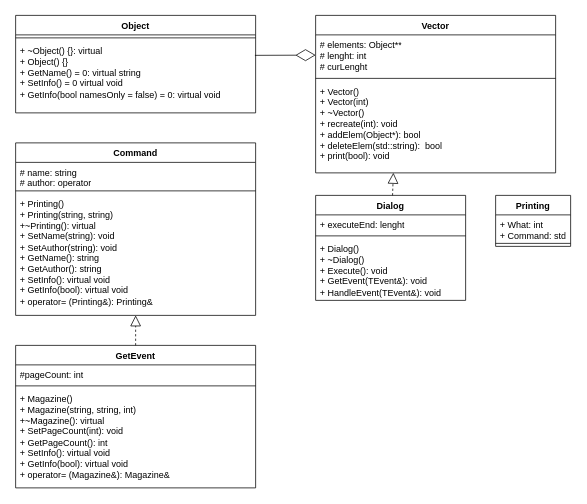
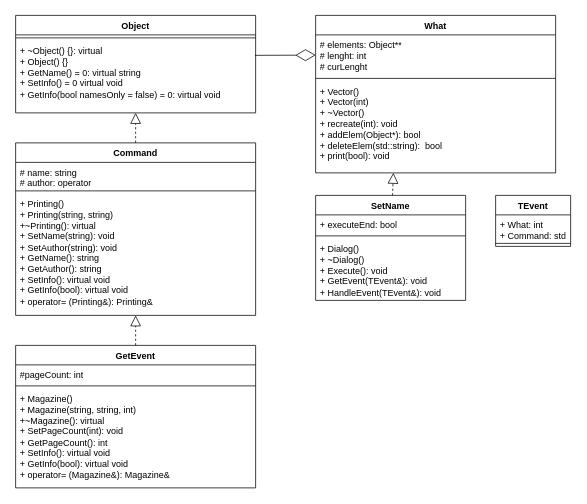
- <mxCell id="15" value="Vector" style="swimlane;fontStyle=1;align=center;verticalAlign=top;childLayout=stackLayout;horizontal=1;startSize=26;horizontalStack=0;resizeParent=1;resizeParentMax=0;resizeLast=0;collapsible=1;marginBottom=0;whiteSpace=wrap;html=1;" vertex="1" parent="1"><mxGeometry x="420" y="20" width="320" height="210" as="geometry" /></mxCell>
+ <mxCell id="15" value="What" style="swimlane;fontStyle=1;align=center;verticalAlign=top;childLayout=stackLayout;horizontal=1;startSize=26;horizontalStack=0;resizeParent=1;resizeParentMax=0;resizeLast=0;collapsible=1;marginBottom=0;whiteSpace=wrap;html=1;" vertex="1" parent="1"><mxGeometry x="420" y="20" width="320" height="210" as="geometry" /></mxCell>
+ <mxCell id="9" value="" style="endArrow=block;dashed=1;endFill=0;endSize=12;html=1;rounded=0;exitX=0.5;exitY=0;exitDx=0;exitDy=0;" edge="1" parent="1" source="5" target="2"><mxGeometry width="160" relative="1" as="geometry"><mxPoint x="110" y="250" as="sourcePoint" /><mxPoint x="190" y="170" as="targetPoint" /></mxGeometry></mxCell>
- <mxCell id="19" value="Dialog" style="swimlane;fontStyle=1;align=center;verticalAlign=top;childLayout=stackLayout;horizontal=1;startSize=26;horizontalStack=0;resizeParent=1;resizeParentMax=0;resizeLast=0;collapsible=1;marginBottom=0;whiteSpace=wrap;html=1;" vertex="1" parent="1"><mxGeometry x="420" y="260" width="200" height="140" as="geometry" /></mxCell>
+ <mxCell id="19" value="SetName" style="swimlane;fontStyle=1;align=center;verticalAlign=top;childLayout=stackLayout;horizontal=1;startSize=26;horizontalStack=0;resizeParent=1;resizeParentMax=0;resizeLast=0;collapsible=1;marginBottom=0;whiteSpace=wrap;html=1;" vertex="1" parent="1"><mxGeometry x="420" y="260" width="200" height="140" as="geometry" /></mxCell>
- <mxCell id="23" value="Printing" style="swimlane;fontStyle=1;align=center;verticalAlign=top;childLayout=stackLayout;horizontal=1;startSize=26;horizontalStack=0;resizeParent=1;resizeParentMax=0;resizeLast=0;collapsible=1;marginBottom=0;whiteSpace=wrap;html=1;" vertex="1" parent="1"><mxGeometry x="660" y="260" width="100" height="68" as="geometry" /></mxCell>
+ <mxCell id="23" value="TEvent" style="swimlane;fontStyle=1;align=center;verticalAlign=top;childLayout=stackLayout;horizontal=1;startSize=26;horizontalStack=0;resizeParent=1;resizeParentMax=0;resizeLast=0;collapsible=1;marginBottom=0;whiteSpace=wrap;html=1;" vertex="1" parent="1"><mxGeometry x="660" y="260" width="100" height="68" as="geometry" /></mxCell>
- <mxCell id="20" value="+ executeEnd: lenght" style="text;strokeColor=none;fillColor=none;align=left;verticalAlign=top;spacingLeft=4;spacingRight=4;overflow=hidden;rotatable=0;points=[[0,0.5],[1,0.5]];portConstraint=eastwest;whiteSpace=wrap;html=1;" vertex="1" parent="19"><mxGeometry y="26" width="200" height="24" as="geometry" /></mxCell>
+ <mxCell id="20" value="+ executeEnd: bool" style="text;strokeColor=none;fillColor=none;align=left;verticalAlign=top;spacingLeft=4;spacingRight=4;overflow=hidden;rotatable=0;points=[[0,0.5],[1,0.5]];portConstraint=eastwest;whiteSpace=wrap;html=1;" vertex="1" parent="19"><mxGeometry y="26" width="200" height="24" as="geometry" /></mxCell>
